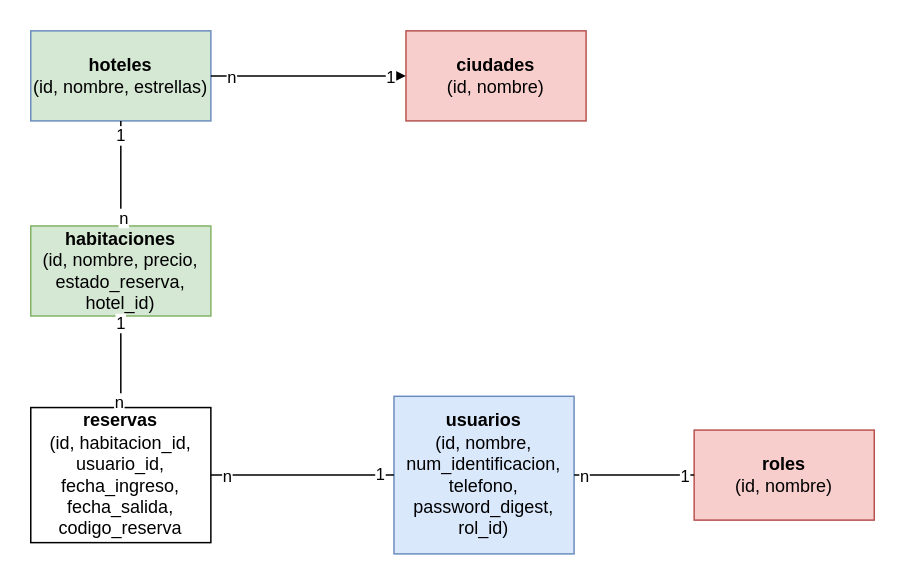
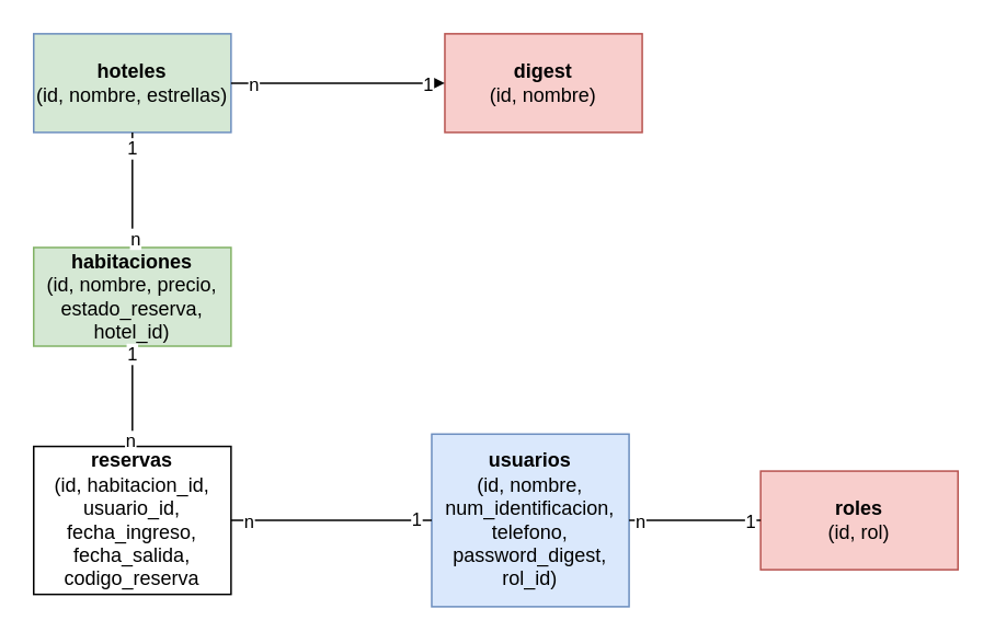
- <mxCell id="19" value="&lt;b&gt;ciudades&lt;/b&gt;&lt;br&gt;(id, nombre)" style="rounded=0;whiteSpace=wrap;html=1;fillColor=#f8cecc;strokeColor=#b85450;" parent="1" vertex="1"><mxGeometry x="270" y="20" width="120" height="60" as="geometry" /></mxCell>
+ <mxCell id="19" value="&lt;b&gt;digest&lt;/b&gt;&lt;br&gt;(id, nombre)" style="rounded=0;whiteSpace=wrap;html=1;fillColor=#f8cecc;strokeColor=#b85450;" parent="1" vertex="1"><mxGeometry x="270" y="20" width="120" height="60" as="geometry" /></mxCell>
- <mxCell id="5" value="&lt;b&gt;roles&lt;/b&gt;&lt;br&gt;(id, nombre)" style="rounded=0;whiteSpace=wrap;html=1;fillColor=#f8cecc;strokeColor=#b85450;" parent="1" vertex="1"><mxGeometry x="462.01" y="286" width="120" height="60" as="geometry" /></mxCell>
+ <mxCell id="5" value="&lt;b&gt;roles&lt;/b&gt;&lt;br&gt;(id, rol)" style="rounded=0;whiteSpace=wrap;html=1;fillColor=#f8cecc;strokeColor=#b85450;" parent="1" vertex="1"><mxGeometry x="462.01" y="286" width="120" height="60" as="geometry" /></mxCell>
